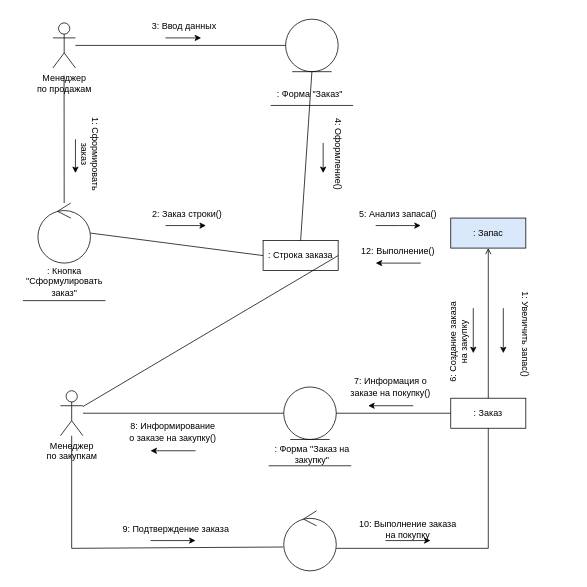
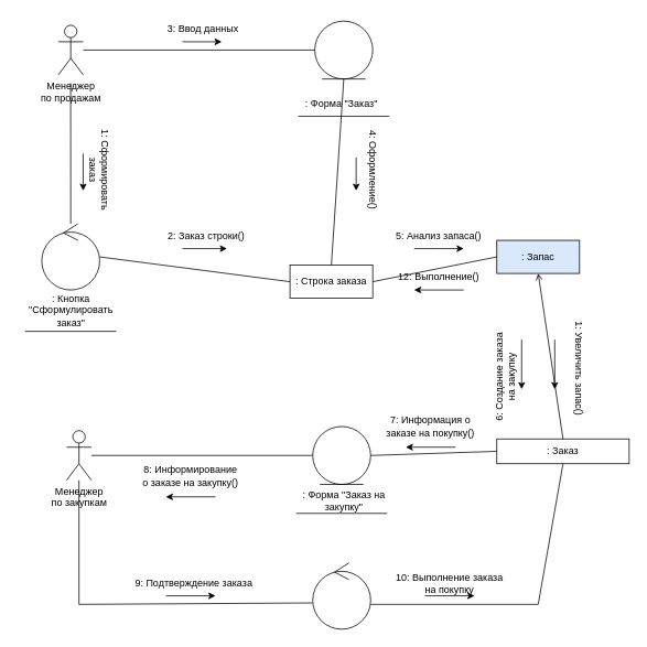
- <mxCell id="27" value="" style="endArrow=none;html=1;rounded=0;exitX=1;exitY=0.5;exitDx=0;exitDy=0;" edge="1" parent="1" source="7" target="38"><mxGeometry width="50" height="50" relative="1" as="geometry"><mxPoint x="450" y="480" as="sourcePoint" /><mxPoint x="500" y="430" as="targetPoint" /></mxGeometry></mxCell>
+ <mxCell id="27" value="" style="endArrow=none;html=1;rounded=0;entryX=0;entryY=0.5;entryDx=0;entryDy=0;exitX=1;exitY=0.5;exitDx=0;exitDy=0;" edge="1" parent="1" source="7" target="22"><mxGeometry width="50" height="50" relative="1" as="geometry"><mxPoint x="450" y="480" as="sourcePoint" /><mxPoint x="500" y="430" as="targetPoint" /></mxGeometry></mxCell>
- <mxCell id="23" value=": Заказ" style="rounded=0;whiteSpace=wrap;html=1;fillColor=#FFFFFF;" vertex="1" parent="1"><mxGeometry x="600" y="530" width="100" height="40" as="geometry" /></mxCell>
+ <mxCell id="23" value=": Заказ" style="rounded=0;whiteSpace=wrap;html=1;fillColor=#FFFFFF;" vertex="1" parent="1"><mxGeometry x="600" y="530" width="160" height="30" as="geometry" /></mxCell>
